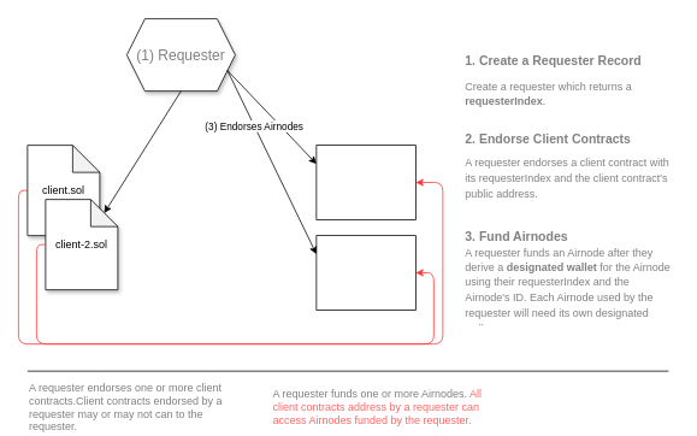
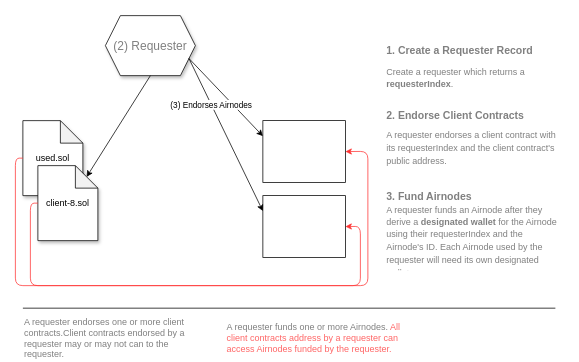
- <mxCell id="2" value="&lt;font style=&quot;font-size: 16px&quot; color=&quot;#808080&quot;&gt;(1) Requester&lt;br&gt;&lt;/font&gt;" style="shape=hexagon;perimeter=hexagonPerimeter2;whiteSpace=wrap;html=1;fixedSize=1;shadow=1;" parent="1" vertex="1"><mxGeometry x="140" y="20" width="120" height="80" as="geometry" /></mxCell>
+ <mxCell id="2" value="&lt;font style=&quot;font-size: 16px&quot; color=&quot;#808080&quot;&gt;(2) Requester&lt;br&gt;&lt;/font&gt;" style="shape=hexagon;perimeter=hexagonPerimeter2;whiteSpace=wrap;html=1;fixedSize=1;shadow=1;" parent="1" vertex="1"><mxGeometry x="140" y="20" width="120" height="80" as="geometry" /></mxCell>
- <mxCell id="3" value="client.sol" style="shape=note;whiteSpace=wrap;html=1;backgroundOutline=1;darkOpacity=0.05;shadow=1;" parent="1" vertex="1"><mxGeometry x="30" y="160" width="80" height="100" as="geometry" /></mxCell>
+ <mxCell id="3" value="used.sol" style="shape=note;whiteSpace=wrap;html=1;backgroundOutline=1;darkOpacity=0.05;shadow=1;" parent="1" vertex="1"><mxGeometry x="30" y="160" width="80" height="100" as="geometry" /></mxCell>
- <mxCell id="4" value="client-2.sol" style="shape=note;whiteSpace=wrap;html=1;backgroundOutline=1;darkOpacity=0.05;shadow=1;" parent="1" vertex="1"><mxGeometry x="50" y="220" width="80" height="100" as="geometry" /></mxCell>
+ <mxCell id="4" value="client-8.sol" style="shape=note;whiteSpace=wrap;html=1;backgroundOutline=1;darkOpacity=0.05;shadow=1;" parent="1" vertex="1"><mxGeometry x="50" y="220" width="80" height="100" as="geometry" /></mxCell>
